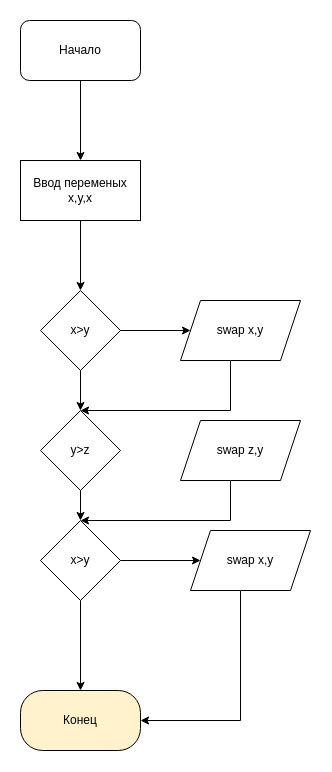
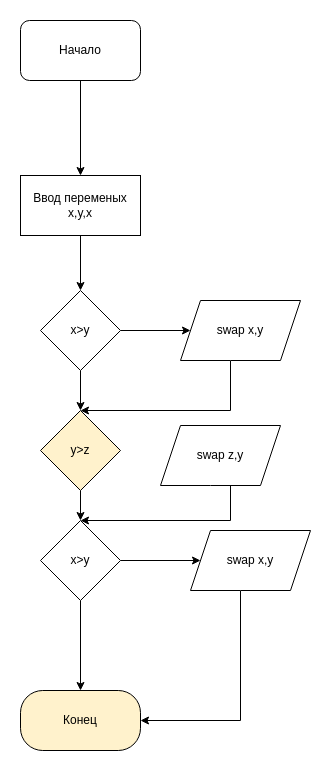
- <mxCell id="5" value="Ввод переменых x,y,x" style="whiteSpace=wrap;html=1;rounded=1;arcSize=0;" vertex="1" parent="1"><mxGeometry x="20" y="160" width="120" height="60" as="geometry" /></mxCell>
+ <mxCell id="5" value="Ввод переменых x,y,x" style="whiteSpace=wrap;html=1;rounded=1;arcSize=0;" vertex="1" parent="1"><mxGeometry x="20" y="175" width="120" height="60" as="geometry" /></mxCell>
- <mxCell id="12" value="y&amp;gt;z" style="rhombus;whiteSpace=wrap;html=1;rounded=1;arcSize=0;" vertex="1" parent="1"><mxGeometry x="40" y="410" width="80" height="80" as="geometry" /></mxCell>
+ <mxCell id="12" value="y&amp;gt;z" style="rhombus;whiteSpace=wrap;html=1;rounded=1;arcSize=0;fillColor=#fff2cc;" vertex="1" parent="1"><mxGeometry x="40" y="410" width="80" height="80" as="geometry" /></mxCell>
- <mxCell id="14" value="swap z,y" style="shape=parallelogram;perimeter=parallelogramPerimeter;whiteSpace=wrap;html=1;fixedSize=1;rounded=1;arcSize=0;" vertex="1" parent="1"><mxGeometry x="180" y="420" width="120" height="60" as="geometry" /></mxCell>
+ <mxCell id="14" value="swap z,y" style="shape=parallelogram;perimeter=parallelogramPerimeter;whiteSpace=wrap;html=1;fixedSize=1;rounded=1;arcSize=0;" vertex="1" parent="1"><mxGeometry x="160" y="425" width="120" height="60" as="geometry" /></mxCell>
